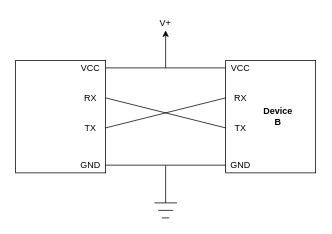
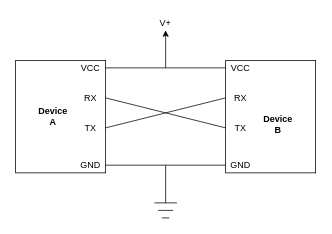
+ <mxCell id="22" value="&lt;b&gt;Device A&lt;/b&gt;" style="text;html=1;strokeColor=none;fillColor=none;align=center;verticalAlign=middle;whiteSpace=wrap;rounded=0;" vertex="1" parent="1"><mxGeometry x="50" y="145" width="40" height="20" as="geometry" /></mxCell>
- <mxCell id="23" value="&lt;b&gt;Device B&lt;/b&gt;" style="text;html=1;strokeColor=none;fillColor=none;align=center;verticalAlign=middle;whiteSpace=wrap;rounded=0;" vertex="1" parent="1"><mxGeometry x="350" y="145" width="40" height="20" as="geometry" /></mxCell>
+ <mxCell id="23" value="&lt;b&gt;Device B&lt;/b&gt;" style="text;html=1;strokeColor=none;fillColor=none;align=center;verticalAlign=middle;whiteSpace=wrap;rounded=0;" vertex="1" parent="1"><mxGeometry x="350" y="155" width="40" height="20" as="geometry" /></mxCell>
